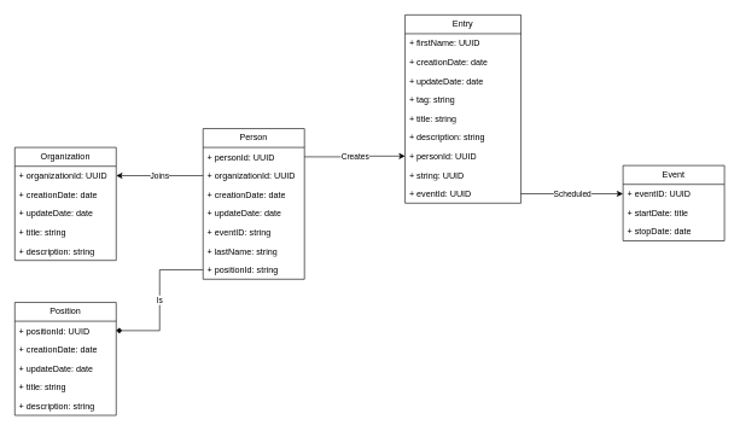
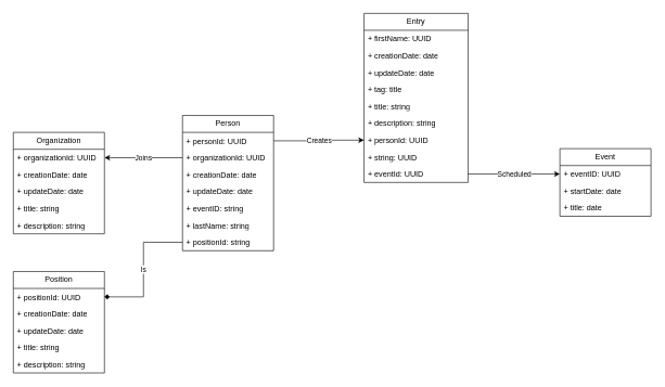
- <mxCell id="14" value="+ tag: string" style="text;strokeColor=none;fillColor=none;align=left;verticalAlign=top;spacingLeft=4;spacingRight=4;overflow=hidden;rotatable=0;points=[[0,0.5],[1,0.5]];portConstraint=eastwest;whiteSpace=wrap;html=1;" vertex="1" parent="10"><mxGeometry y="104" width="160" height="26" as="geometry" /></mxCell>
+ <mxCell id="14" value="+ tag: title" style="text;strokeColor=none;fillColor=none;align=left;verticalAlign=top;spacingLeft=4;spacingRight=4;overflow=hidden;rotatable=0;points=[[0,0.5],[1,0.5]];portConstraint=eastwest;whiteSpace=wrap;html=1;" vertex="1" parent="10"><mxGeometry y="104" width="160" height="26" as="geometry" /></mxCell>
- <mxCell id="22" value="+ startDate: title" style="text;strokeColor=none;fillColor=none;align=left;verticalAlign=top;spacingLeft=4;spacingRight=4;overflow=hidden;rotatable=0;points=[[0,0.5],[1,0.5]];portConstraint=eastwest;whiteSpace=wrap;html=1;" vertex="1" parent="20"><mxGeometry y="52" width="140" height="26" as="geometry" /></mxCell>
+ <mxCell id="22" value="+ startDate: date" style="text;strokeColor=none;fillColor=none;align=left;verticalAlign=top;spacingLeft=4;spacingRight=4;overflow=hidden;rotatable=0;points=[[0,0.5],[1,0.5]];portConstraint=eastwest;whiteSpace=wrap;html=1;" vertex="1" parent="20"><mxGeometry y="52" width="140" height="26" as="geometry" /></mxCell>
- <mxCell id="23" value="+ stopDate: date" style="text;strokeColor=none;fillColor=none;align=left;verticalAlign=top;spacingLeft=4;spacingRight=4;overflow=hidden;rotatable=0;points=[[0,0.5],[1,0.5]];portConstraint=eastwest;whiteSpace=wrap;html=1;" vertex="1" parent="20"><mxGeometry y="78" width="140" height="26" as="geometry" /></mxCell>
+ <mxCell id="23" value="+ title: date" style="text;strokeColor=none;fillColor=none;align=left;verticalAlign=top;spacingLeft=4;spacingRight=4;overflow=hidden;rotatable=0;points=[[0,0.5],[1,0.5]];portConstraint=eastwest;whiteSpace=wrap;html=1;" vertex="1" parent="20"><mxGeometry y="78" width="140" height="26" as="geometry" /></mxCell>
